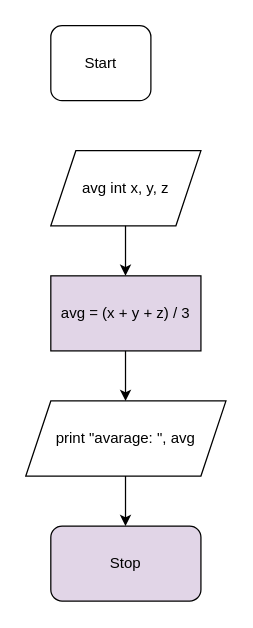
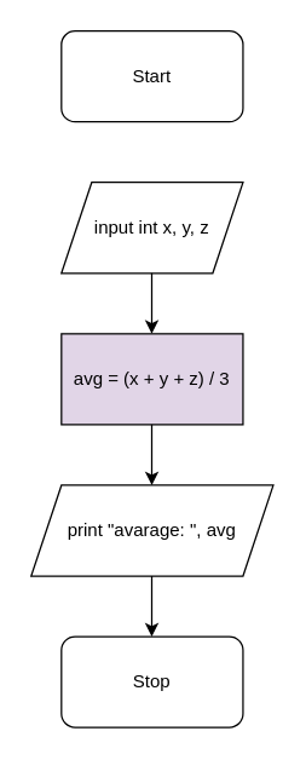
- <mxCell id="2" value="Start" style="rounded=1;whiteSpace=wrap;html=1;" vertex="1" parent="1"><mxGeometry x="40" y="20" width="80" height="60" as="geometry" /></mxCell>
+ <mxCell id="2" value="Start" style="rounded=1;whiteSpace=wrap;html=1;" vertex="1" parent="1"><mxGeometry x="40" y="20" width="120" height="60" as="geometry" /></mxCell>
- <mxCell id="3" value="avg int x, y, z" style="shape=parallelogram;perimeter=parallelogramPerimeter;whiteSpace=wrap;html=1;fixedSize=1;" vertex="1" parent="1"><mxGeometry x="40" y="120" width="120" height="60" as="geometry" /></mxCell>
+ <mxCell id="3" value="input int x, y, z" style="shape=parallelogram;perimeter=parallelogramPerimeter;whiteSpace=wrap;html=1;fixedSize=1;" vertex="1" parent="1"><mxGeometry x="40" y="120" width="120" height="60" as="geometry" /></mxCell>
- <mxCell id="6" value="Stop" style="rounded=1;whiteSpace=wrap;html=1;fillColor=#e1d5e7;" vertex="1" parent="1"><mxGeometry x="40" y="420" width="120" height="60" as="geometry" /></mxCell>
+ <mxCell id="6" value="Stop" style="rounded=1;whiteSpace=wrap;html=1;" vertex="1" parent="1"><mxGeometry x="40" y="420" width="120" height="60" as="geometry" /></mxCell>
